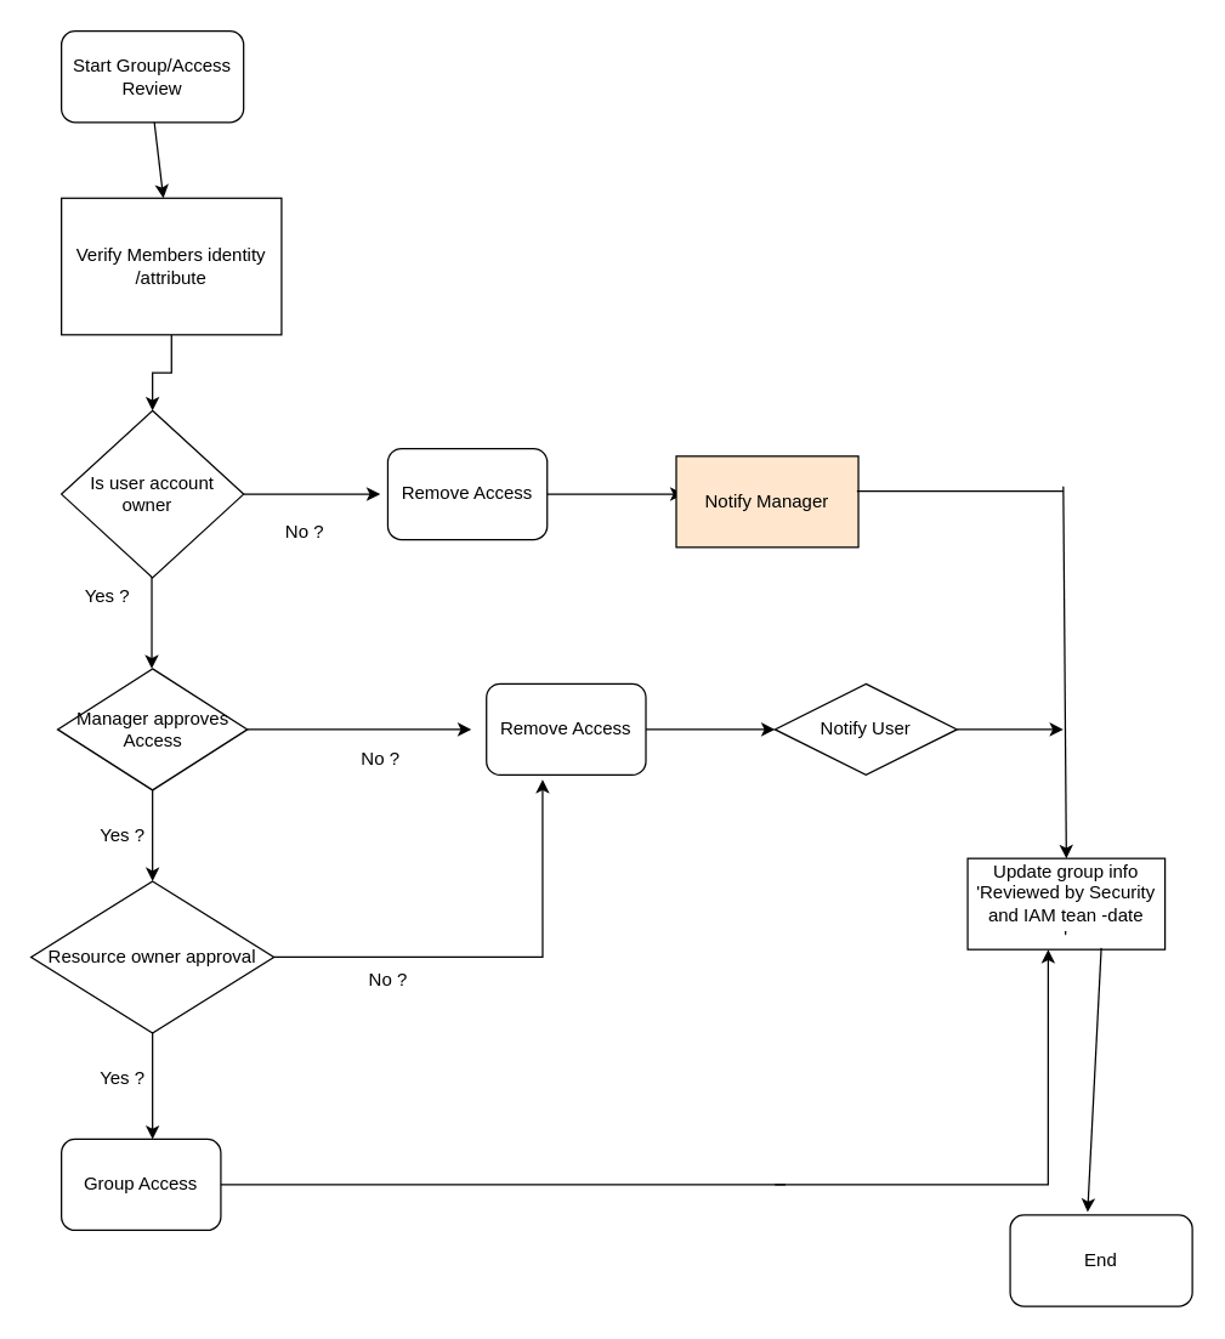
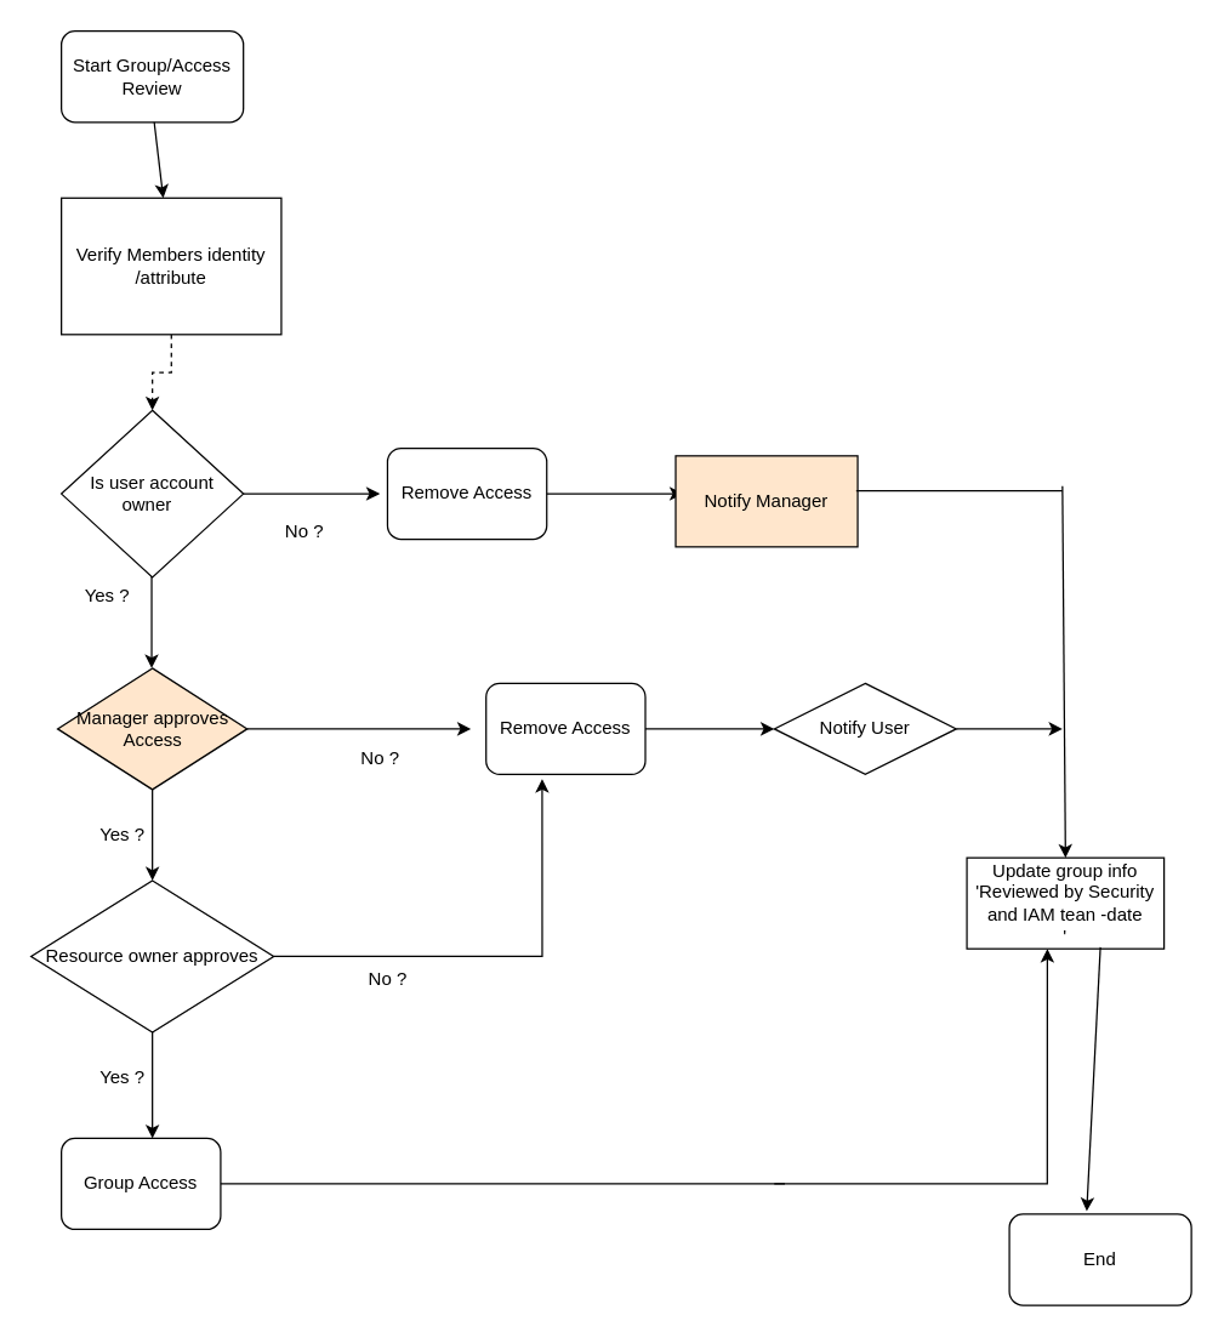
- <mxCell id="3" style="edgeStyle=orthogonalEdgeStyle;rounded=0;orthogonalLoop=1;jettySize=auto;html=1;exitX=0.5;exitY=1;exitDx=0;exitDy=0;entryX=0.5;entryY=0;entryDx=0;entryDy=0;" parent="1" source="4" target="7" edge="1"><mxGeometry relative="1" as="geometry" /></mxCell>
+ <mxCell id="3" style="edgeStyle=orthogonalEdgeStyle;rounded=0;orthogonalLoop=1;jettySize=auto;html=1;exitX=0.5;exitY=1;exitDx=0;exitDy=0;entryX=0.5;entryY=0;entryDx=0;entryDy=0;dashed=1;" parent="1" source="4" target="7" edge="1"><mxGeometry relative="1" as="geometry" /></mxCell>
- <mxCell id="11" value="Manager approves Access" style="rhombus;whiteSpace=wrap;html=1;" parent="1" vertex="1"><mxGeometry x="37.5" y="440" width="125" height="80" as="geometry" /></mxCell>
+ <mxCell id="11" value="Manager approves Access" style="rhombus;whiteSpace=wrap;html=1;fillColor=#ffe6cc;" parent="1" vertex="1"><mxGeometry x="37.5" y="440" width="125" height="80" as="geometry" /></mxCell>
- <mxCell id="18" value="Resource owner approval" style="rhombus;whiteSpace=wrap;html=1;" parent="1" vertex="1"><mxGeometry x="20" y="580" width="160" height="100" as="geometry" /></mxCell>
+ <mxCell id="18" value="Resource owner approves" style="rhombus;whiteSpace=wrap;html=1;" parent="1" vertex="1"><mxGeometry x="20" y="580" width="160" height="100" as="geometry" /></mxCell>
